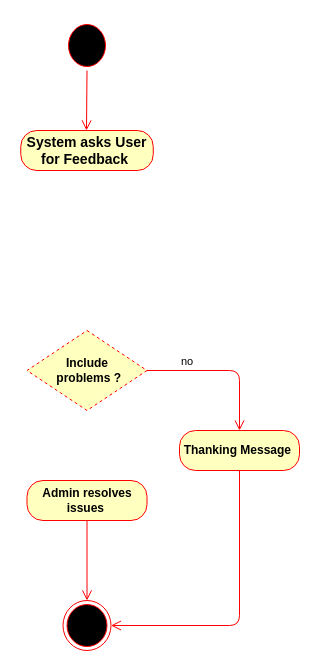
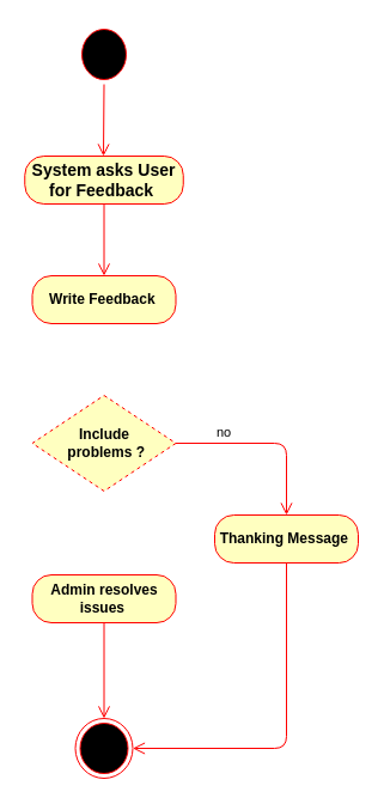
+ <mxCell id="6" value="" style="edgeStyle=orthogonalEdgeStyle;html=1;verticalAlign=bottom;endArrow=open;endSize=8;strokeColor=#ff0000;exitX=0.5;exitY=1;exitDx=0;exitDy=0;entryX=0.5;entryY=0;entryDx=0;entryDy=0;" parent="1" source="4" target="5" edge="1"><mxGeometry relative="1" as="geometry"><mxPoint x="-391" y="160" as="targetPoint" /></mxGeometry></mxCell>
+ <mxCell id="5" value="&lt;b&gt;Write Feedback&amp;nbsp;&lt;/b&gt;" style="rounded=1;whiteSpace=wrap;html=1;arcSize=40;fontColor=#000000;fillColor=#ffffc0;strokeColor=#ff0000;" parent="1" vertex="1"><mxGeometry x="26.5" y="230" width="120" height="40" as="geometry" /></mxCell>
